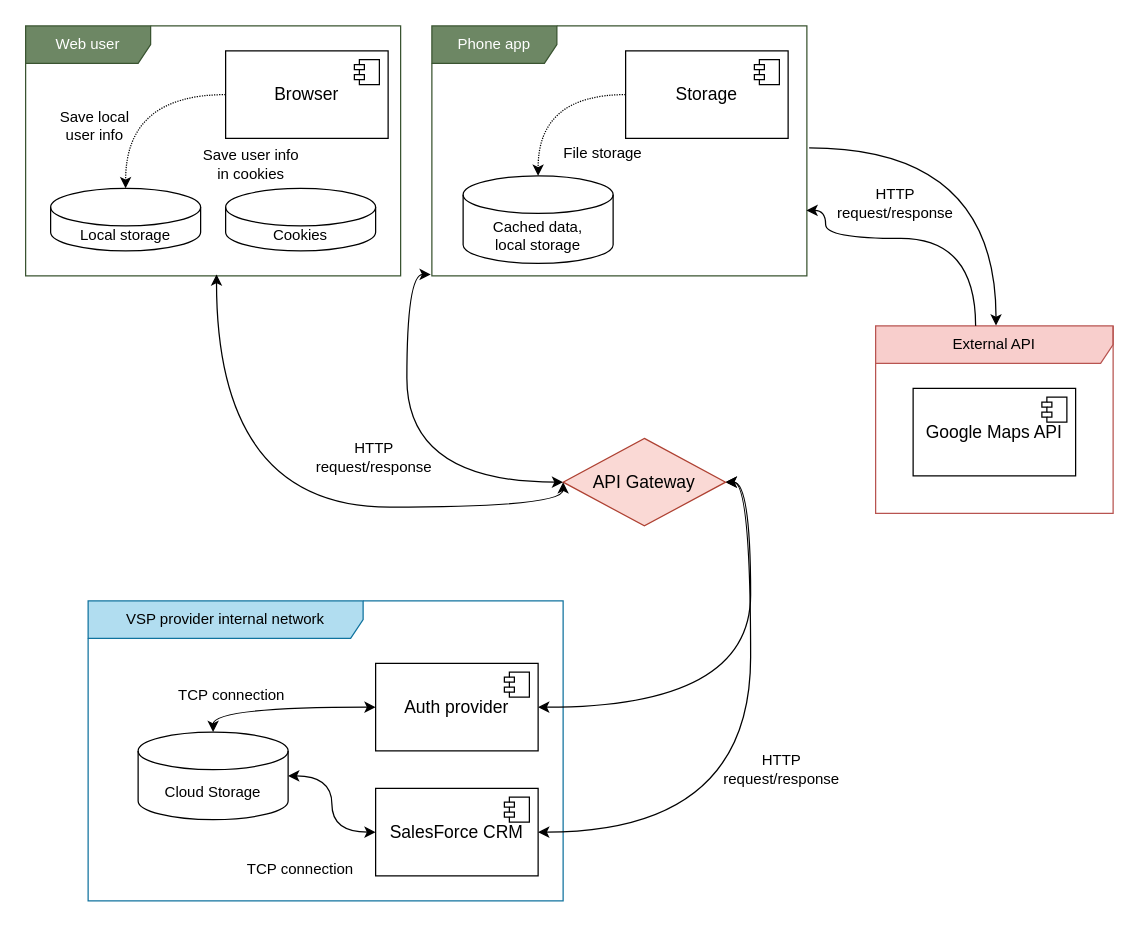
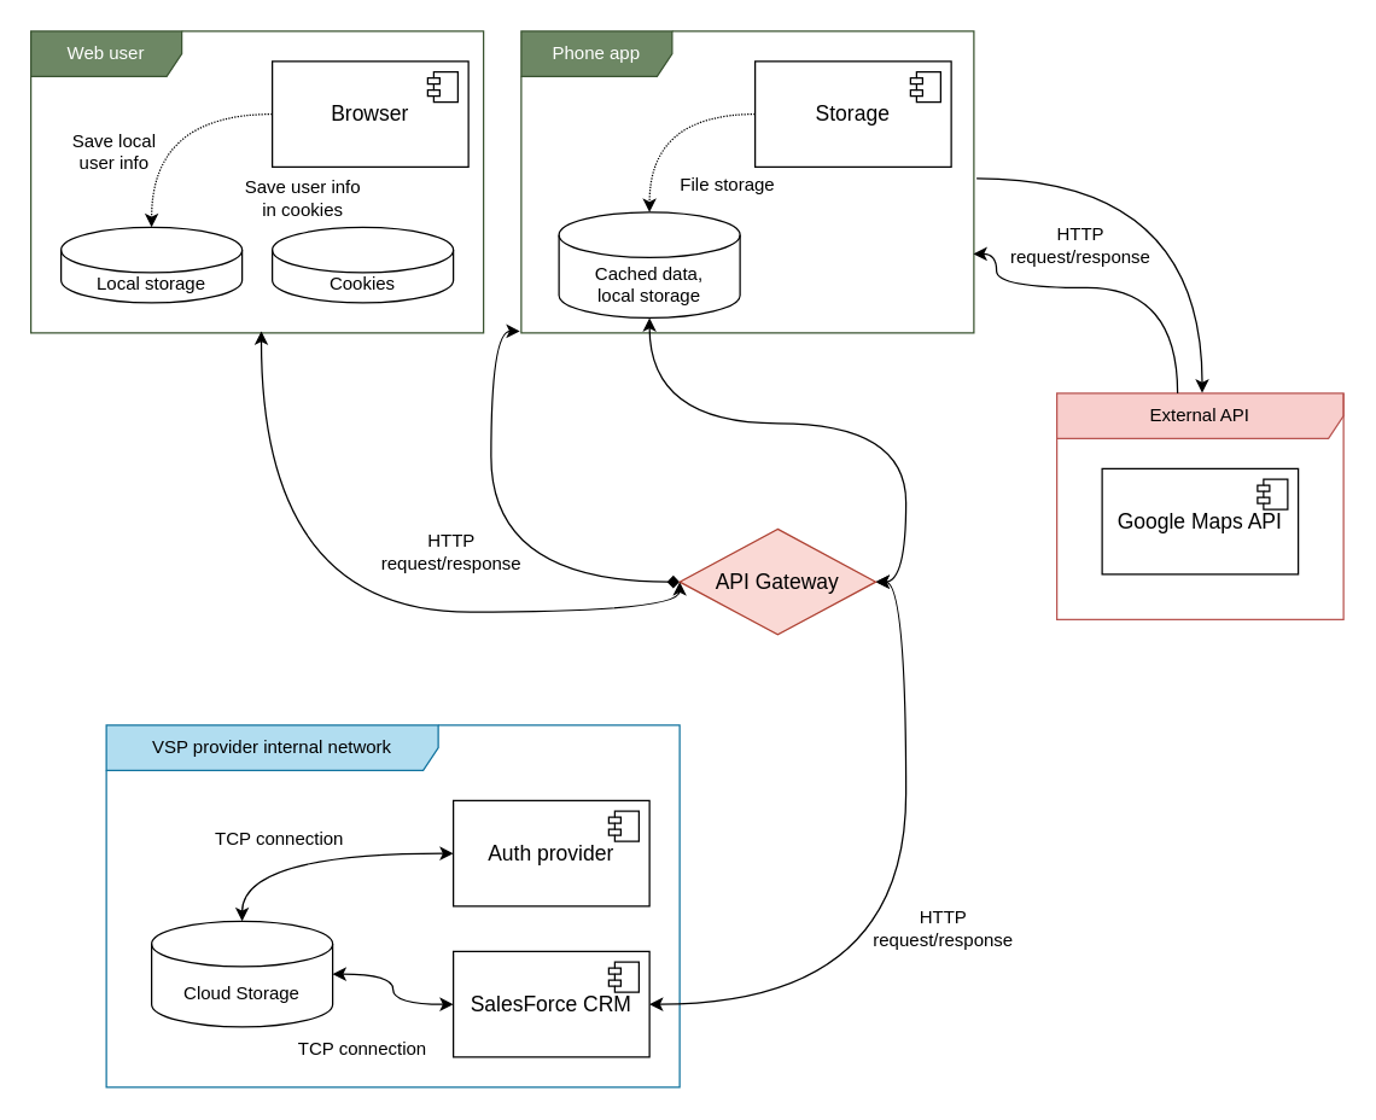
- <mxCell id="20" style="edgeStyle=orthogonalEdgeStyle;rounded=0;orthogonalLoop=1;jettySize=auto;html=1;exitX=-0.003;exitY=0.994;exitDx=0;exitDy=0;exitPerimeter=0;entryX=0;entryY=0.5;entryDx=0;entryDy=0;curved=1;startArrow=classic;startFill=1;" edge="1" parent="1" source="17" target="25"><mxGeometry relative="1" as="geometry" /></mxCell>
+ <mxCell id="20" style="edgeStyle=orthogonalEdgeStyle;rounded=0;orthogonalLoop=1;jettySize=auto;html=1;exitX=-0.003;exitY=0.994;exitDx=0;exitDy=0;exitPerimeter=0;entryX=0;entryY=0.5;entryDx=0;entryDy=0;curved=1;startArrow=classic;startFill=1;endArrow=diamond;" edge="1" parent="1" source="17" target="25"><mxGeometry relative="1" as="geometry" /></mxCell>
- <mxCell id="23" style="edgeStyle=orthogonalEdgeStyle;rounded=0;orthogonalLoop=1;jettySize=auto;html=1;exitX=1;exitY=0.5;exitDx=0;exitDy=0;entryX=1;entryY=0.5;entryDx=0;entryDy=0;curved=1;startArrow=classic;startFill=1;" edge="1" parent="1" source="25" target="27"><mxGeometry relative="1" as="geometry" /></mxCell>
+ <mxCell id="23" style="edgeStyle=orthogonalEdgeStyle;rounded=0;orthogonalLoop=1;jettySize=auto;html=1;exitX=1;exitY=0.5;exitDx=0;exitDy=0;curved=1;startArrow=classic;startFill=1;" edge="1" parent="1" source="25" target="21"><mxGeometry relative="1" as="geometry" /></mxCell>
- <mxCell id="13" value="Cloud Storage" style="shape=cylinder3;whiteSpace=wrap;html=1;boundedLbl=1;backgroundOutline=1;size=15;" vertex="1" parent="1"><mxGeometry x="110" y="585" width="120" height="70" as="geometry" /></mxCell>
+ <mxCell id="13" value="Cloud Storage" style="shape=cylinder3;whiteSpace=wrap;html=1;boundedLbl=1;backgroundOutline=1;size=15;" vertex="1" parent="1"><mxGeometry x="100" y="610" width="120" height="70" as="geometry" /></mxCell>
